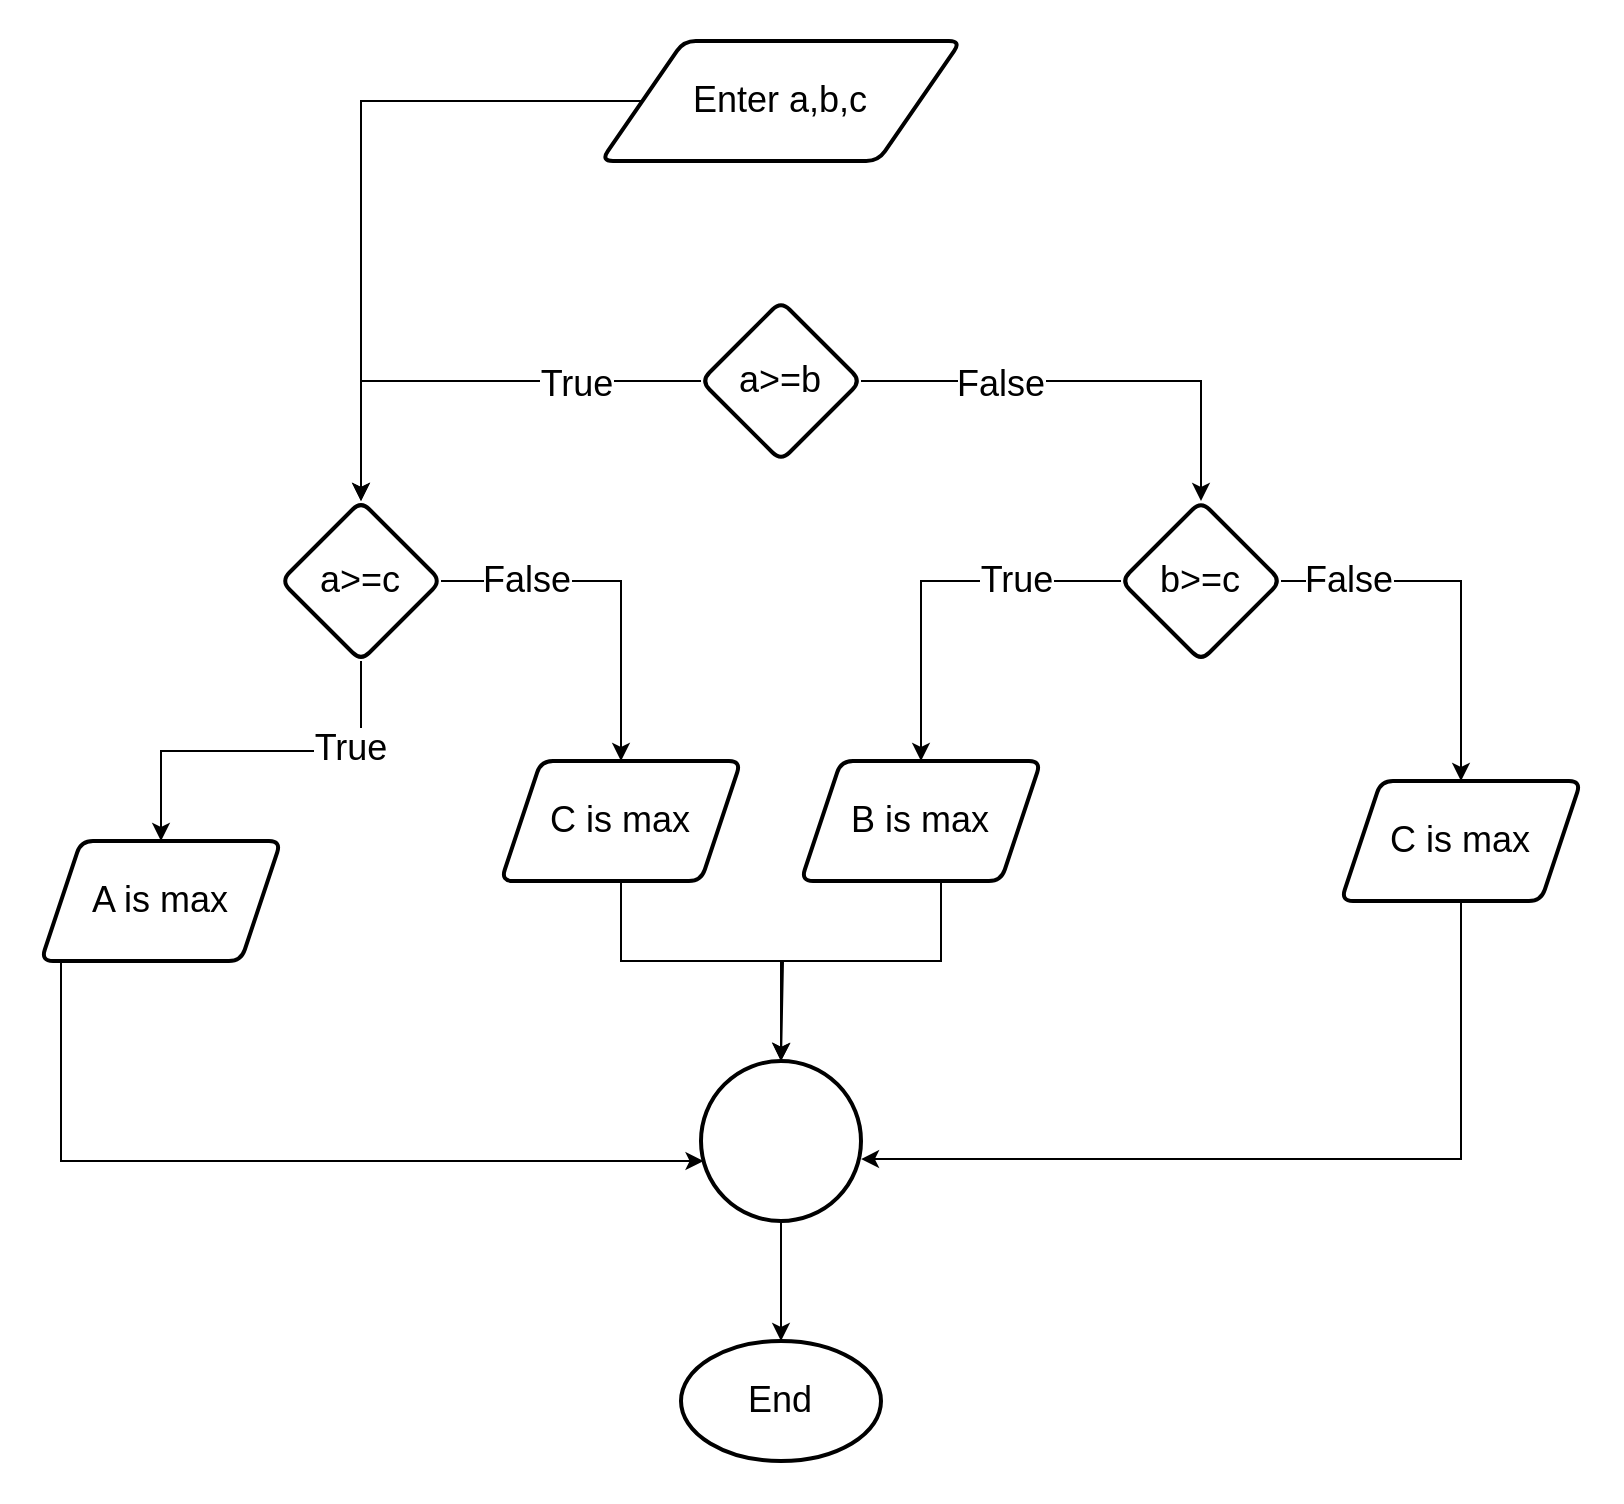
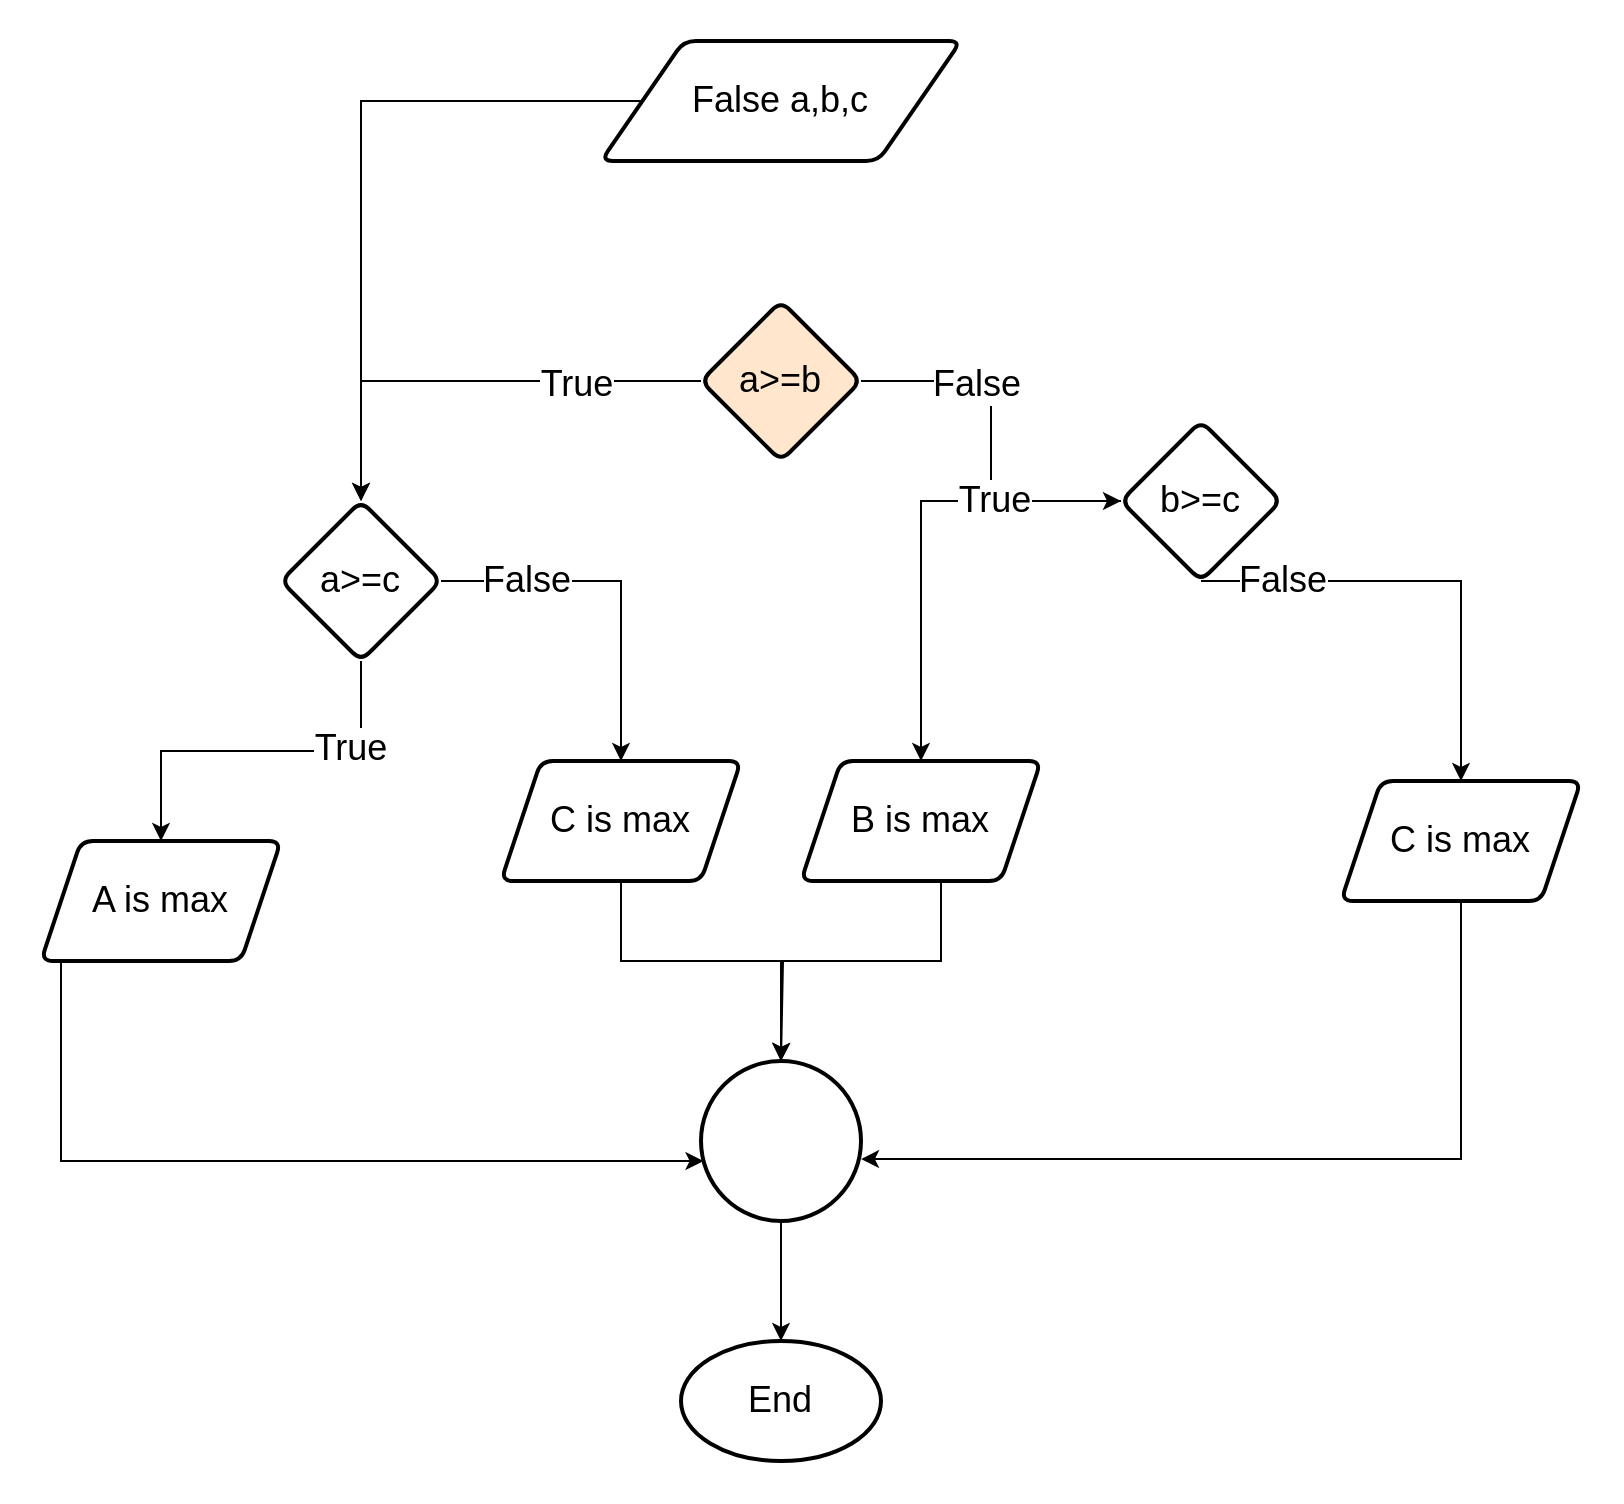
- <mxCell id="4" value="Enter a,b,c" style="shape=parallelogram;html=1;strokeWidth=2;perimeter=parallelogramPerimeter;whiteSpace=wrap;rounded=1;arcSize=12;size=0.23;fontSize=18;" parent="1" vertex="1"><mxGeometry x="300" y="20" width="180" height="60" as="geometry" /></mxCell>
+ <mxCell id="4" value="False a,b,c" style="shape=parallelogram;html=1;strokeWidth=2;perimeter=parallelogramPerimeter;whiteSpace=wrap;rounded=1;arcSize=12;size=0.23;fontSize=18;" parent="1" vertex="1"><mxGeometry x="300" y="20" width="180" height="60" as="geometry" /></mxCell>
- <mxCell id="9" value="a&amp;gt;=b" style="rhombus;whiteSpace=wrap;html=1;strokeWidth=2;rounded=1;arcSize=12;fontSize=18;" parent="1" vertex="1"><mxGeometry x="350" y="150" width="80" height="80" as="geometry" /></mxCell>
+ <mxCell id="9" value="a&amp;gt;=b" style="rhombus;whiteSpace=wrap;html=1;strokeWidth=2;rounded=1;arcSize=12;fontSize=18;fillColor=#ffe6cc;" parent="1" vertex="1"><mxGeometry x="350" y="150" width="80" height="80" as="geometry" /></mxCell>
- <mxCell id="23" value="b&amp;gt;=c" style="rhombus;whiteSpace=wrap;html=1;strokeWidth=2;rounded=1;arcSize=12;fontSize=18;" parent="1" vertex="1"><mxGeometry x="560" y="250" width="80" height="80" as="geometry" /></mxCell>
+ <mxCell id="23" value="b&amp;gt;=c" style="rhombus;whiteSpace=wrap;html=1;strokeWidth=2;rounded=1;arcSize=12;fontSize=18;" parent="1" vertex="1"><mxGeometry x="560" y="210" width="80" height="80" as="geometry" /></mxCell>
